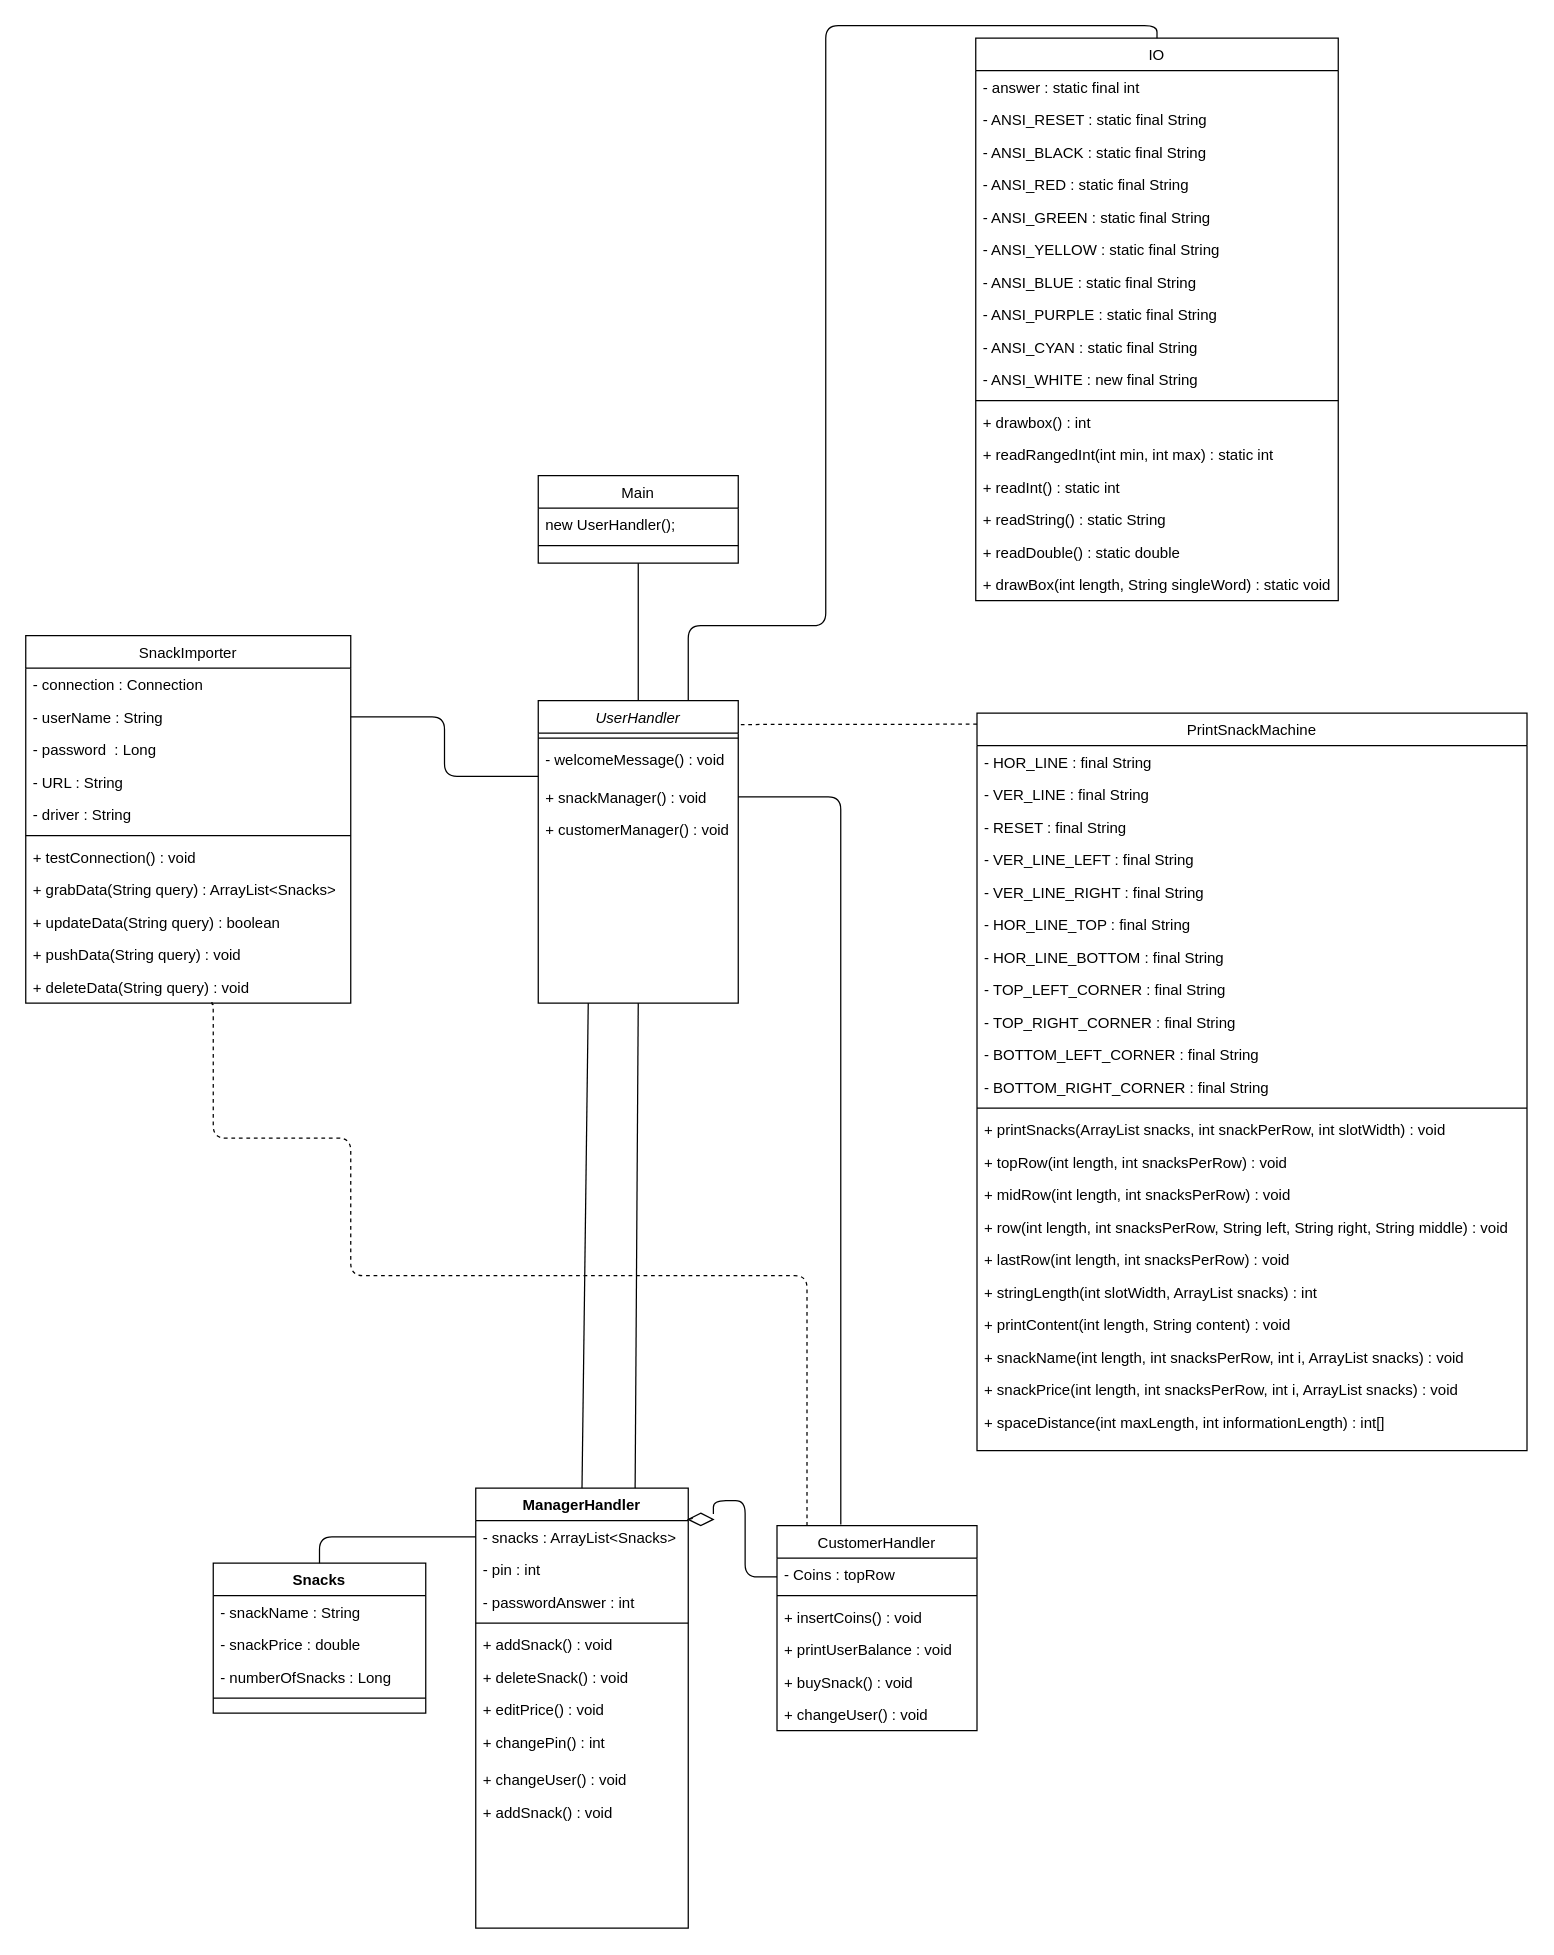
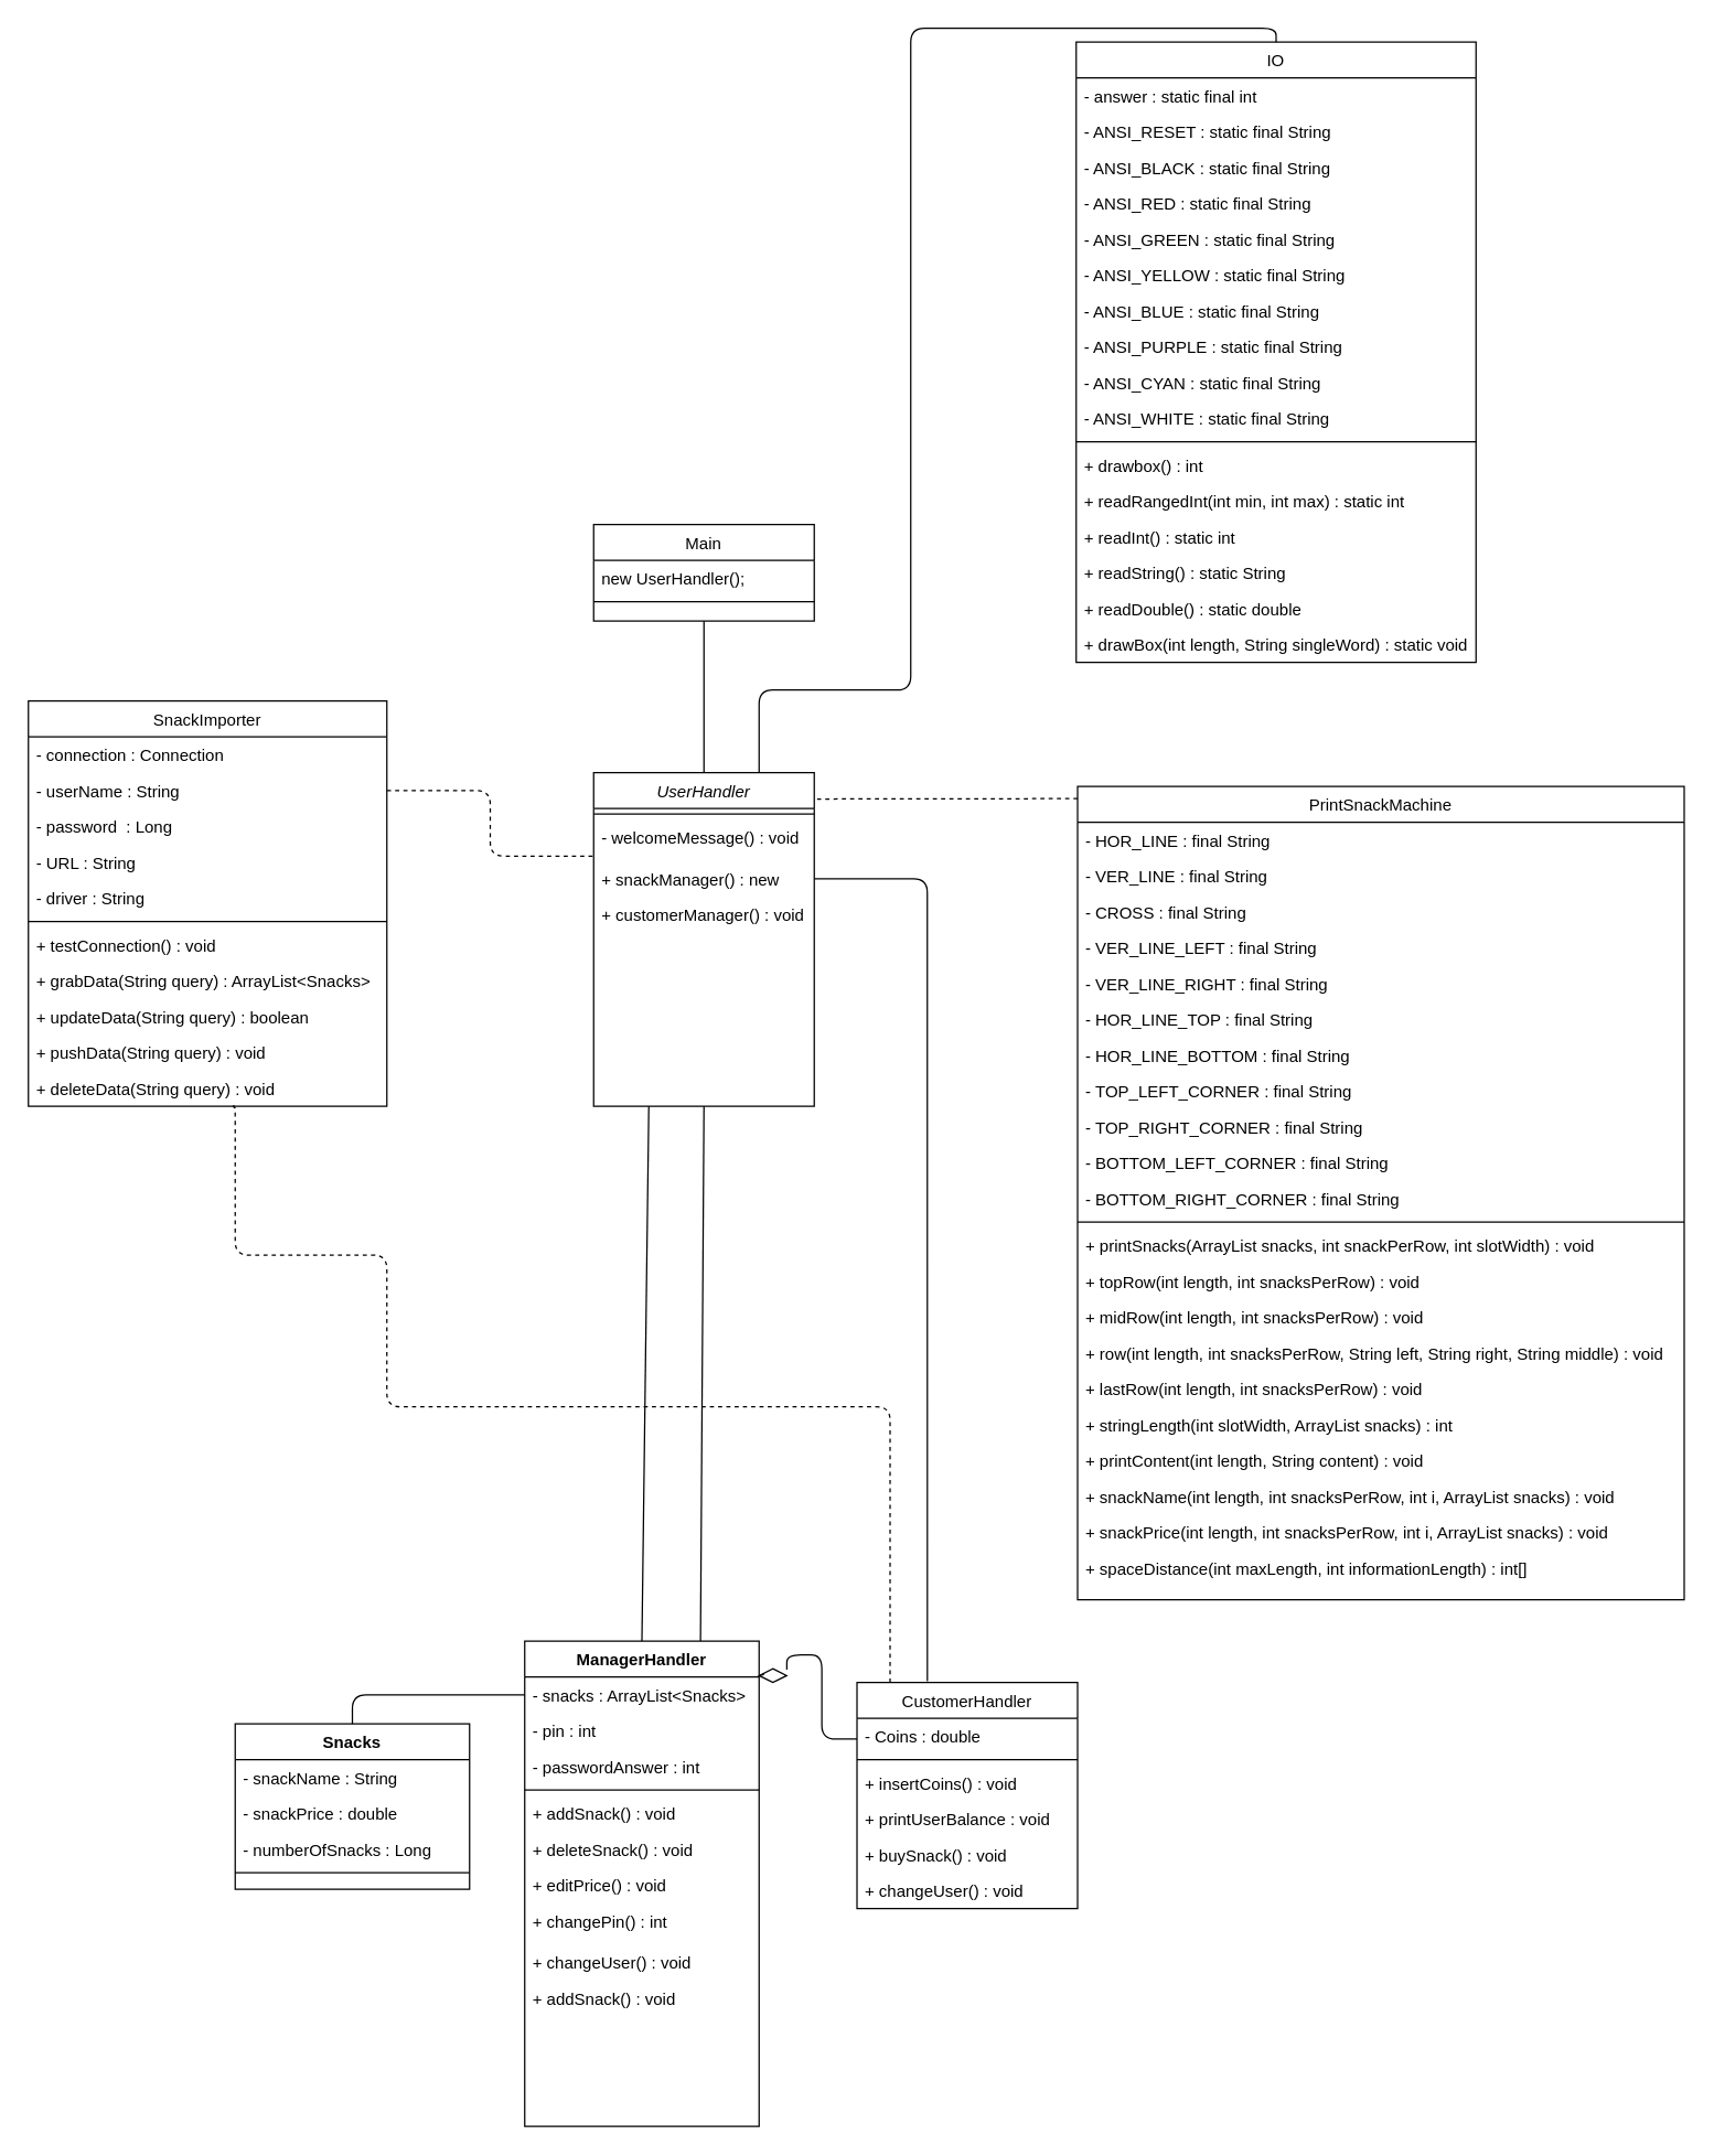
- <mxCell id="38" value="- ANSI_WHITE : new final String" style="text;align=left;verticalAlign=top;spacingLeft=4;spacingRight=4;overflow=hidden;rotatable=0;points=[[0,0.5],[1,0.5]];portConstraint=eastwest;rounded=0;shadow=0;html=0;" parent="28" vertex="1"><mxGeometry y="260" width="290" height="26" as="geometry" /></mxCell>
+ <mxCell id="38" value="- ANSI_WHITE : static final String" style="text;align=left;verticalAlign=top;spacingLeft=4;spacingRight=4;overflow=hidden;rotatable=0;points=[[0,0.5],[1,0.5]];portConstraint=eastwest;rounded=0;shadow=0;html=0;" parent="28" vertex="1"><mxGeometry y="260" width="290" height="26" as="geometry" /></mxCell>
- <mxCell id="91" value="" style="endArrow=none;html=1;exitX=1;exitY=0.5;exitDx=0;exitDy=0;entryX=0;entryY=0.25;entryDx=0;entryDy=0;edgeStyle=orthogonalEdgeStyle;" parent="1" source="48" target="2" edge="1"><mxGeometry width="50" height="50" relative="1" as="geometry"><mxPoint x="370" y="1160" as="sourcePoint" /><mxPoint x="420" y="1110" as="targetPoint" /></mxGeometry></mxCell>
+ <mxCell id="91" value="" style="endArrow=none;html=1;exitX=1;exitY=0.5;exitDx=0;exitDy=0;entryX=0;entryY=0.25;entryDx=0;entryDy=0;edgeStyle=orthogonalEdgeStyle;dashed=1;" parent="1" source="48" target="2" edge="1"><mxGeometry width="50" height="50" relative="1" as="geometry"><mxPoint x="370" y="1160" as="sourcePoint" /><mxPoint x="420" y="1110" as="targetPoint" /></mxGeometry></mxCell>
- <mxCell id="5" value="+ snackManager() : void" style="text;align=left;verticalAlign=top;spacingLeft=4;spacingRight=4;overflow=hidden;rotatable=0;points=[[0,0.5],[1,0.5]];portConstraint=eastwest;" parent="2" vertex="1"><mxGeometry y="64" width="160" height="26" as="geometry" /></mxCell>
+ <mxCell id="5" value="+ snackManager() : new" style="text;align=left;verticalAlign=top;spacingLeft=4;spacingRight=4;overflow=hidden;rotatable=0;points=[[0,0.5],[1,0.5]];portConstraint=eastwest;" parent="2" vertex="1"><mxGeometry y="64" width="160" height="26" as="geometry" /></mxCell>
- <mxCell id="61" value="- RESET : final String&#10;" style="text;align=left;verticalAlign=top;spacingLeft=4;spacingRight=4;overflow=hidden;rotatable=0;points=[[0,0.5],[1,0.5]];portConstraint=eastwest;" parent="58" vertex="1"><mxGeometry y="78" width="440" height="26" as="geometry" /></mxCell>
+ <mxCell id="61" value="- CROSS : final String&#10;" style="text;align=left;verticalAlign=top;spacingLeft=4;spacingRight=4;overflow=hidden;rotatable=0;points=[[0,0.5],[1,0.5]];portConstraint=eastwest;" parent="58" vertex="1"><mxGeometry y="78" width="440" height="26" as="geometry" /></mxCell>
- <mxCell id="8" value="- Coins : topRow" style="text;align=left;verticalAlign=top;spacingLeft=4;spacingRight=4;overflow=hidden;rotatable=0;points=[[0,0.5],[1,0.5]];portConstraint=eastwest;" parent="7" vertex="1"><mxGeometry y="26" width="160" height="26" as="geometry" /></mxCell>
+ <mxCell id="8" value="- Coins : double" style="text;align=left;verticalAlign=top;spacingLeft=4;spacingRight=4;overflow=hidden;rotatable=0;points=[[0,0.5],[1,0.5]];portConstraint=eastwest;" parent="7" vertex="1"><mxGeometry y="26" width="160" height="26" as="geometry" /></mxCell>
